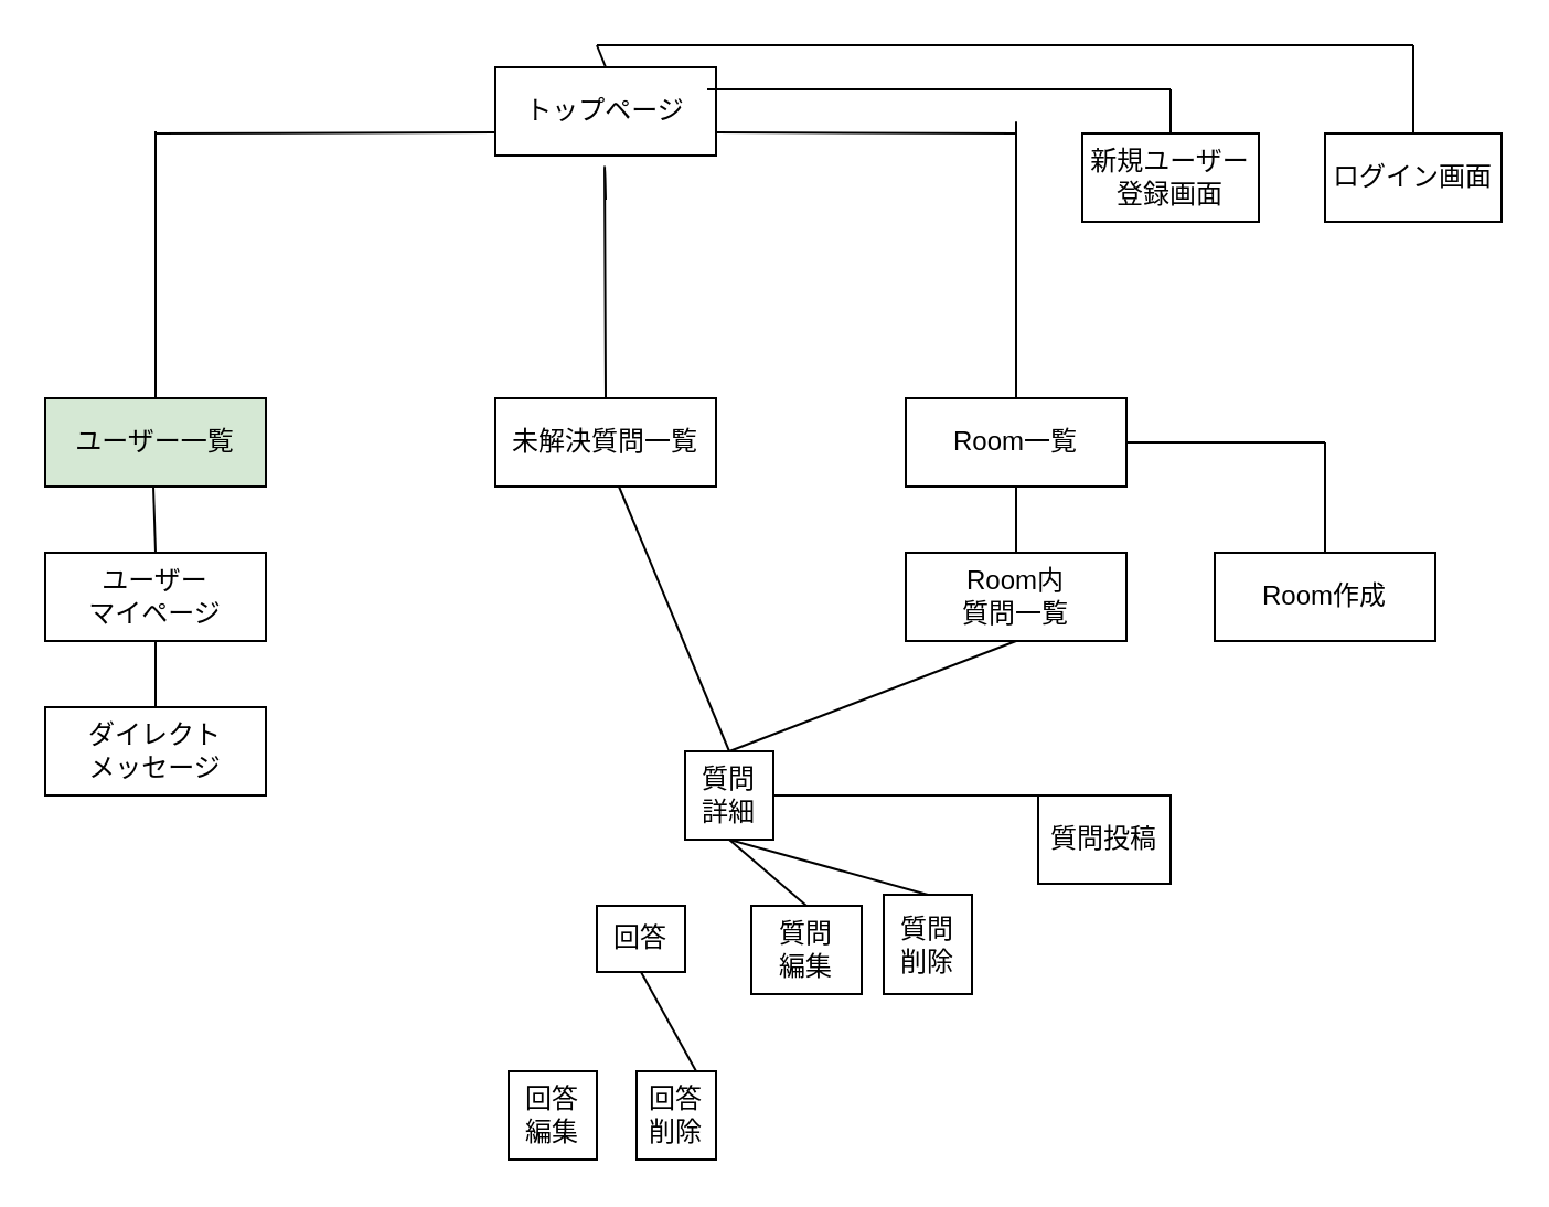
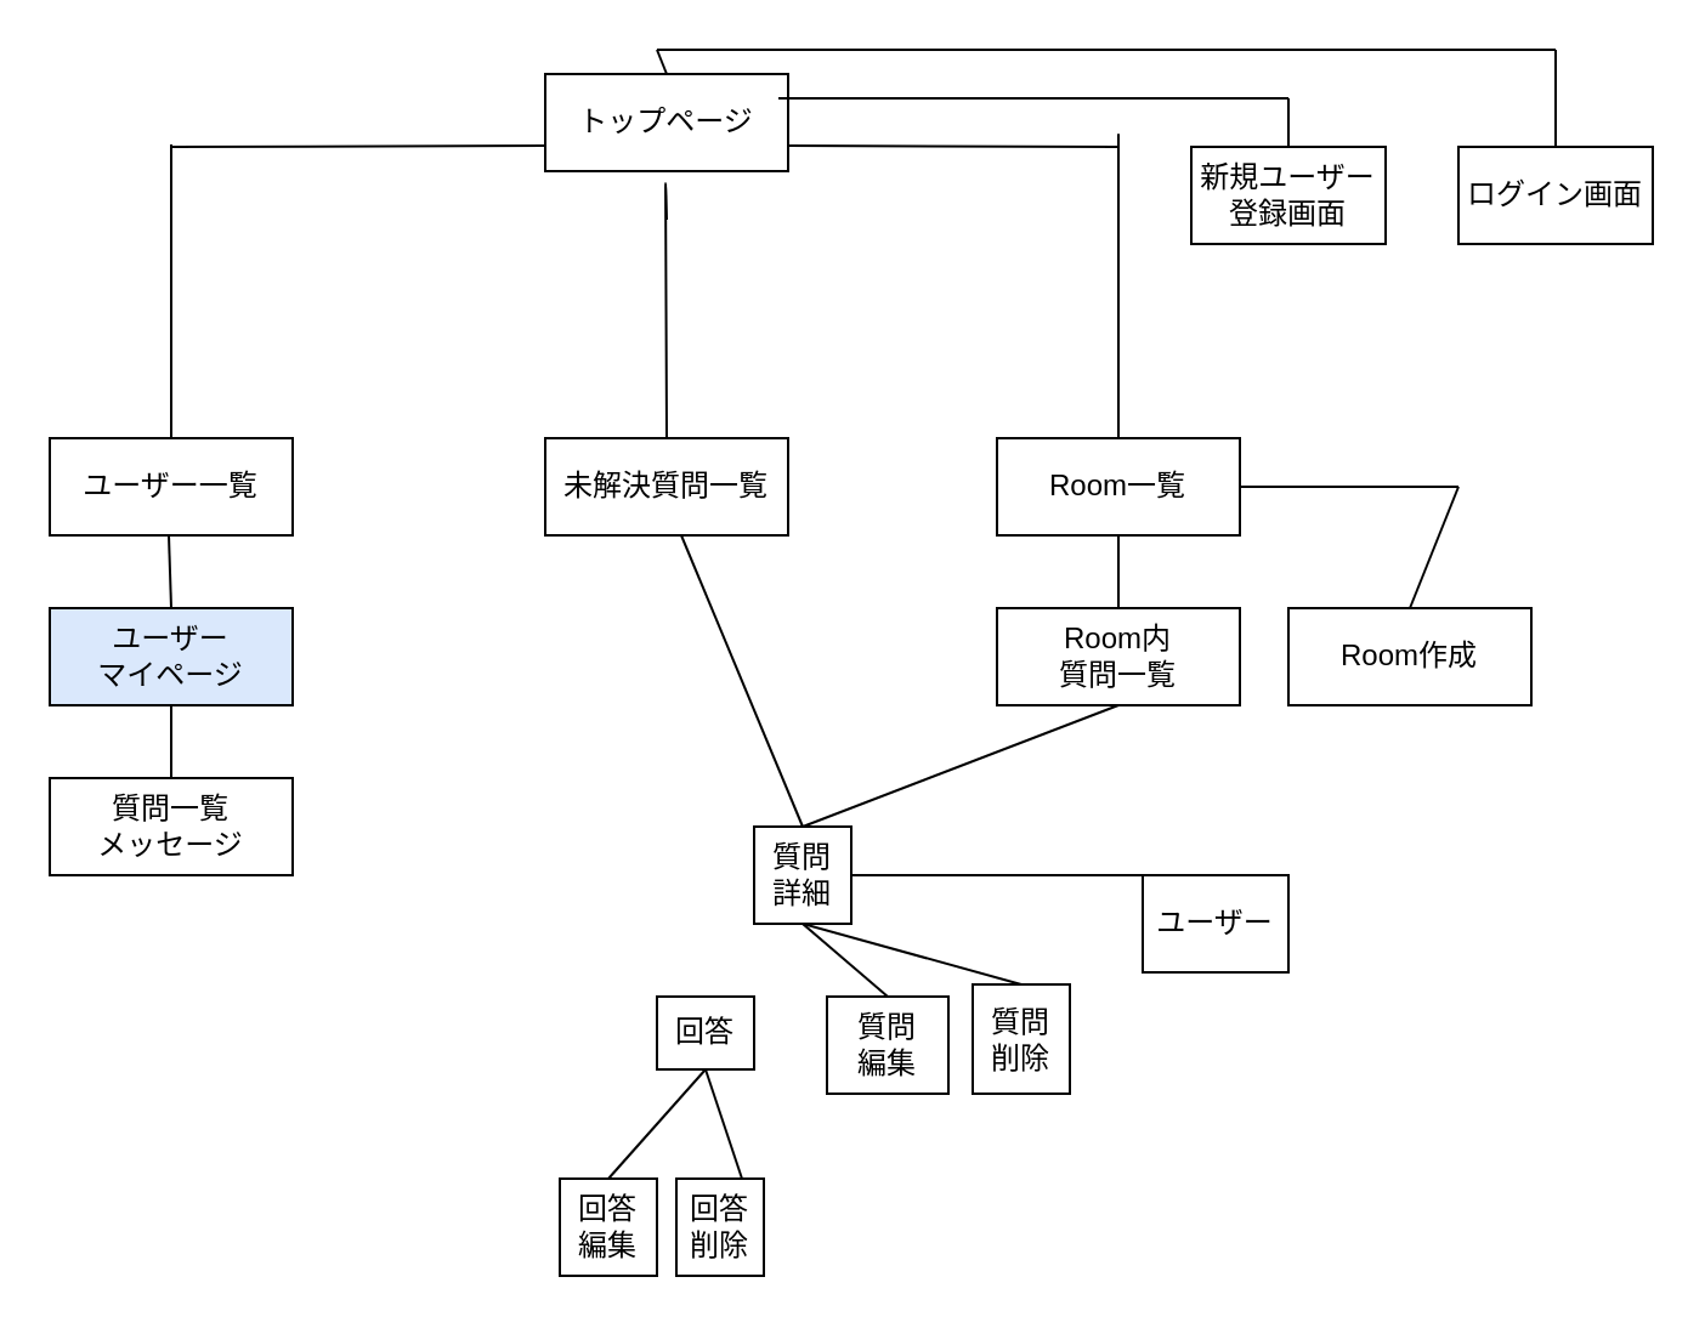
- <mxCell id="14" value="ユーザー一覧" style="whiteSpace=wrap;html=1;align=center;fillColor=#d5e8d4;" parent="1" vertex="1"><mxGeometry x="20" y="180" width="100" height="40" as="geometry" /></mxCell>
+ <mxCell id="14" value="ユーザー一覧" style="whiteSpace=wrap;html=1;align=center;" parent="1" vertex="1"><mxGeometry x="20" y="180" width="100" height="40" as="geometry" /></mxCell>
- <mxCell id="8" value="ユーザー&lt;br&gt;マイページ" style="whiteSpace=wrap;html=1;align=center;" parent="1" vertex="1"><mxGeometry x="20" y="250" width="100" height="40" as="geometry" /></mxCell>
+ <mxCell id="8" value="ユーザー&lt;br&gt;マイページ" style="whiteSpace=wrap;html=1;align=center;fillColor=#dae8fc;" parent="1" vertex="1"><mxGeometry x="20" y="250" width="100" height="40" as="geometry" /></mxCell>
- <mxCell id="5" value="Room作成" style="whiteSpace=wrap;html=1;align=center;" parent="1" vertex="1"><mxGeometry x="550" y="250" width="100" height="40" as="geometry" /></mxCell>
+ <mxCell id="5" value="Room作成" style="whiteSpace=wrap;html=1;align=center;" parent="1" vertex="1"><mxGeometry x="530" y="250" width="100" height="40" as="geometry" /></mxCell>
- <mxCell id="9" value="ダイレクト&lt;br&gt;メッセージ" style="whiteSpace=wrap;html=1;align=center;" parent="1" vertex="1"><mxGeometry x="20" y="320" width="100" height="40" as="geometry" /></mxCell>
+ <mxCell id="9" value="質問一覧&lt;br&gt;メッセージ" style="whiteSpace=wrap;html=1;align=center;" parent="1" vertex="1"><mxGeometry x="20" y="320" width="100" height="40" as="geometry" /></mxCell>
- <mxCell id="7" value="質問投稿" style="whiteSpace=wrap;html=1;align=center;" parent="1" vertex="1"><mxGeometry x="470" y="360" width="60" height="40" as="geometry" /></mxCell>
+ <mxCell id="7" value="ユーザー" style="whiteSpace=wrap;html=1;align=center;" parent="1" vertex="1"><mxGeometry x="470" y="360" width="60" height="40" as="geometry" /></mxCell>
+ <mxCell id="33" value="" style="endArrow=none;html=1;exitX=0.5;exitY=0;exitDx=0;exitDy=0;entryX=0.5;entryY=1;entryDx=0;entryDy=0;" edge="1" parent="1" source="26" target="10"><mxGeometry width="50" height="50" relative="1" as="geometry"><mxPoint x="250" y="480" as="sourcePoint" /><mxPoint x="280" y="450" as="targetPoint" /></mxGeometry></mxCell>
- <mxCell id="27" value="回答&lt;br&gt;削除" style="whiteSpace=wrap;html=1;align=center;" parent="1" vertex="1"><mxGeometry x="288" y="485" width="36" height="40" as="geometry" /></mxCell>
+ <mxCell id="27" value="回答&lt;br&gt;削除" style="whiteSpace=wrap;html=1;align=center;" parent="1" vertex="1"><mxGeometry x="278" y="485" width="36" height="40" as="geometry" /></mxCell>
